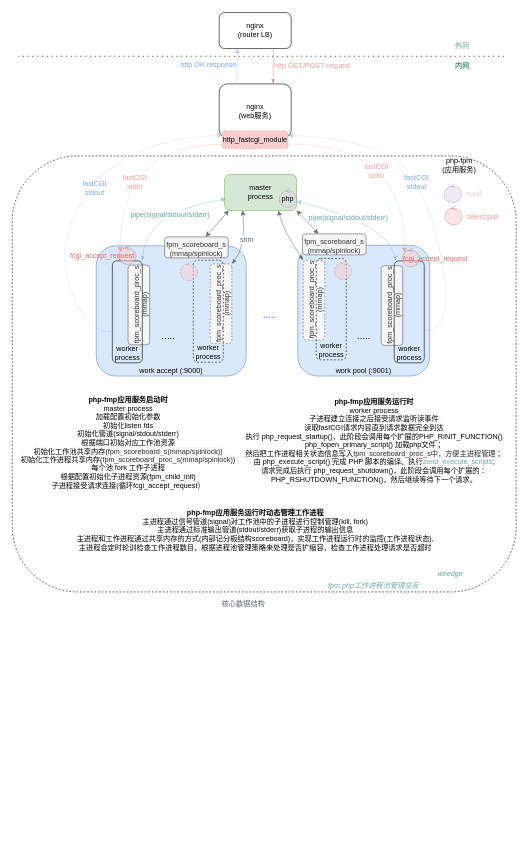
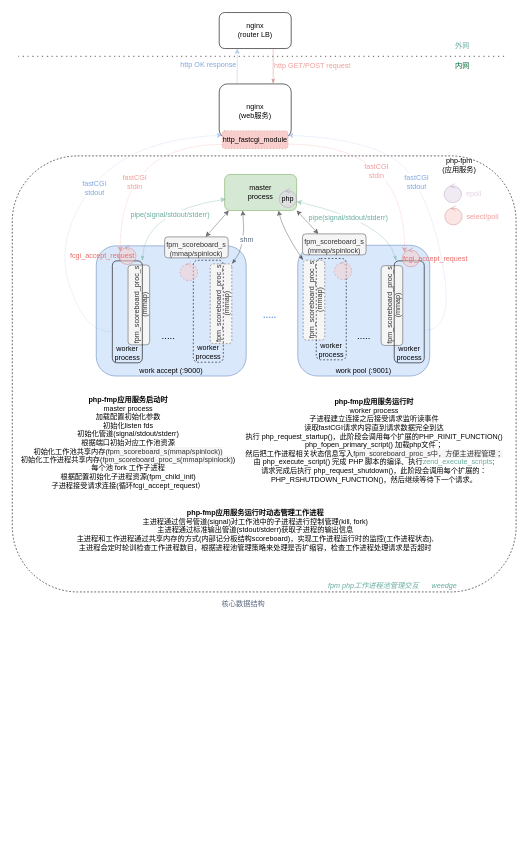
- <mxCell id="62" value="weedge" style="text;html=1;align=center;verticalAlign=middle;resizable=0;points=[];autosize=1;strokeColor=none;fillColor=none;fontSize=12;fontColor=#67AB9F;fontStyle=2" parent="1" vertex="1"><mxGeometry x="720" y="946" width="60" height="20" as="geometry" /></mxCell>
+ <mxCell id="62" value="weedge" style="text;html=1;align=center;verticalAlign=middle;resizable=0;points=[];autosize=1;strokeColor=none;fillColor=none;fontSize=12;fontColor=#67AB9F;fontStyle=2" parent="1" vertex="1"><mxGeometry x="710" y="966" width="60" height="20" as="geometry" /></mxCell>
